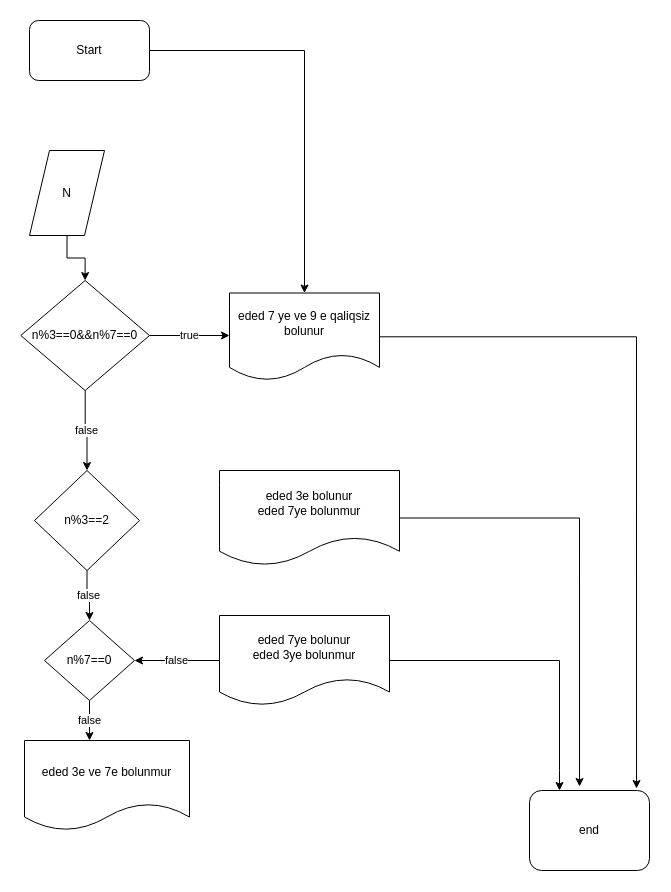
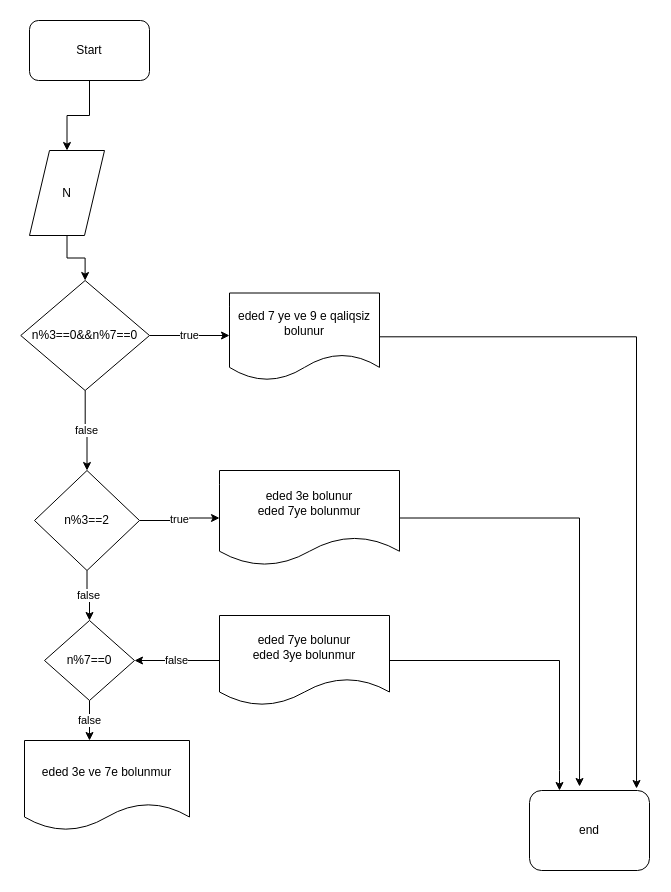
- <mxCell id="2" style="edgeStyle=orthogonalEdgeStyle;rounded=0;orthogonalLoop=1;jettySize=auto;html=1;" edge="1" parent="1" source="3" target="21"><mxGeometry relative="1" as="geometry" /></mxCell>
+ <mxCell id="2" style="edgeStyle=orthogonalEdgeStyle;rounded=0;orthogonalLoop=1;jettySize=auto;html=1;" edge="1" parent="1" source="3" target="5"><mxGeometry relative="1" as="geometry" /></mxCell>
+ <mxCell id="11" value="true" style="edgeStyle=orthogonalEdgeStyle;rounded=0;orthogonalLoop=1;jettySize=auto;html=1;entryX=0;entryY=0.5;entryDx=0;entryDy=0;" edge="1" parent="1" source="13" target="10"><mxGeometry relative="1" as="geometry" /></mxCell>
